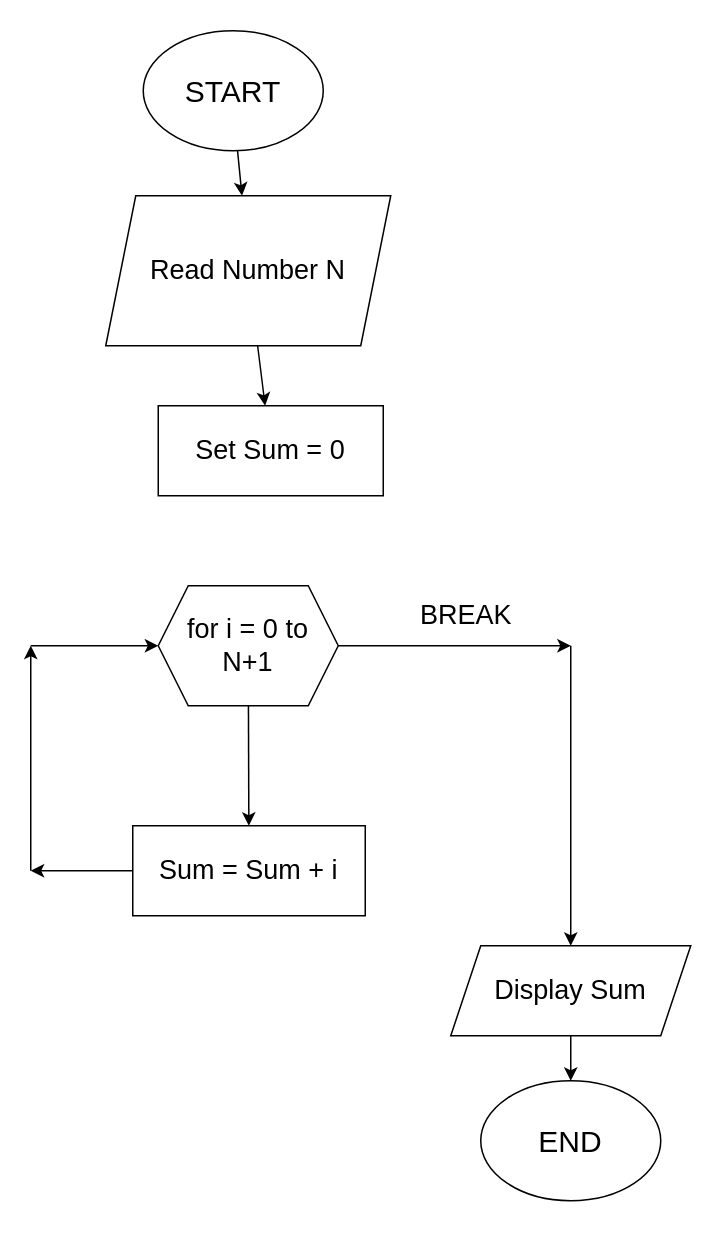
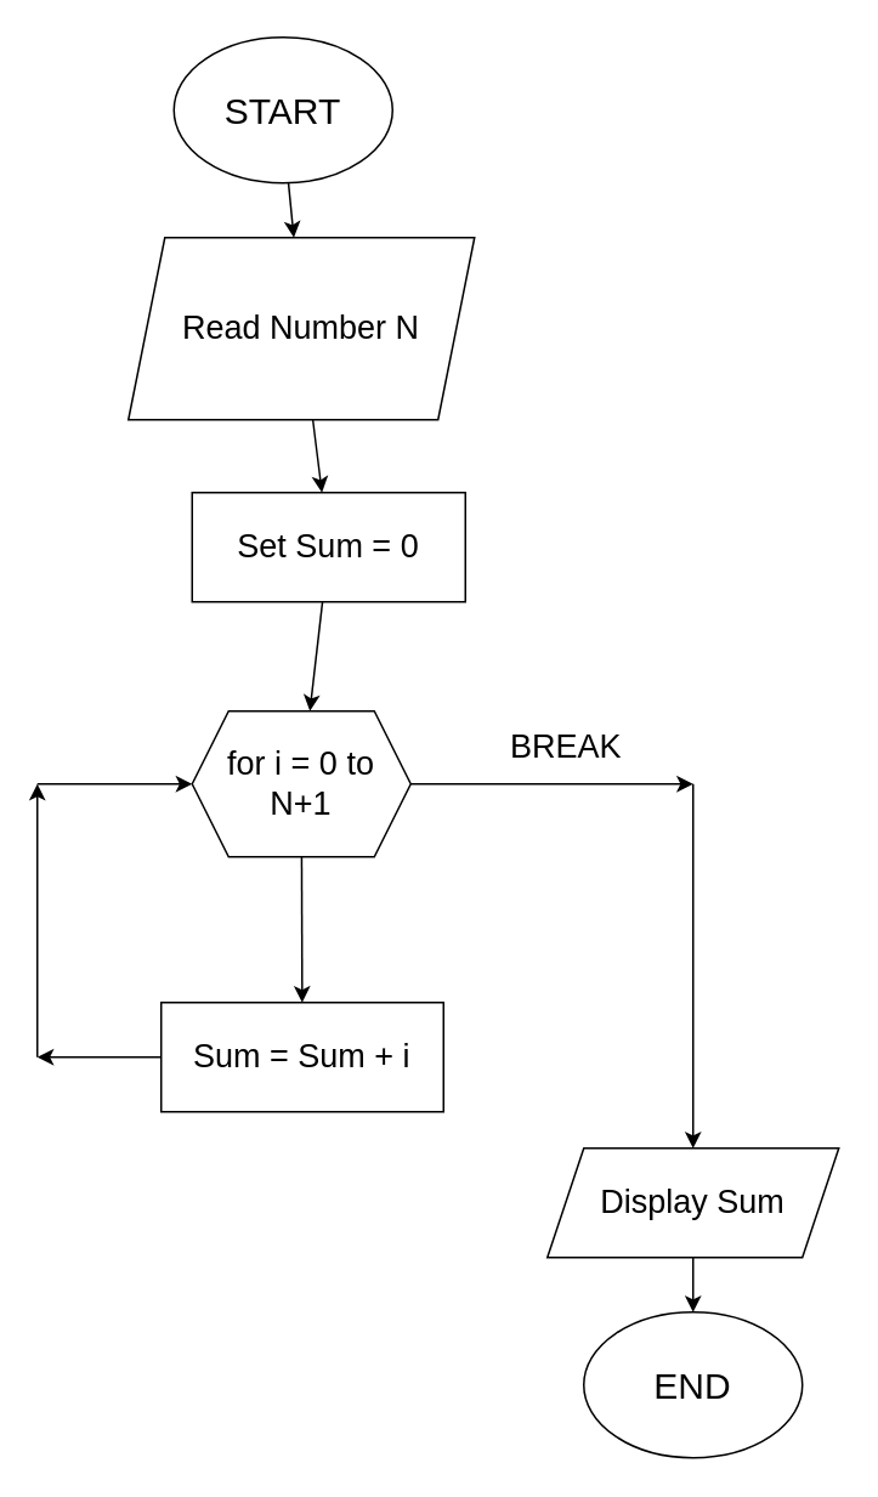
+ <mxCell id="6" style="edgeStyle=none;html=1;fontSize=18;" edge="1" parent="1" source="7" target="10"><mxGeometry relative="1" as="geometry" /></mxCell>
